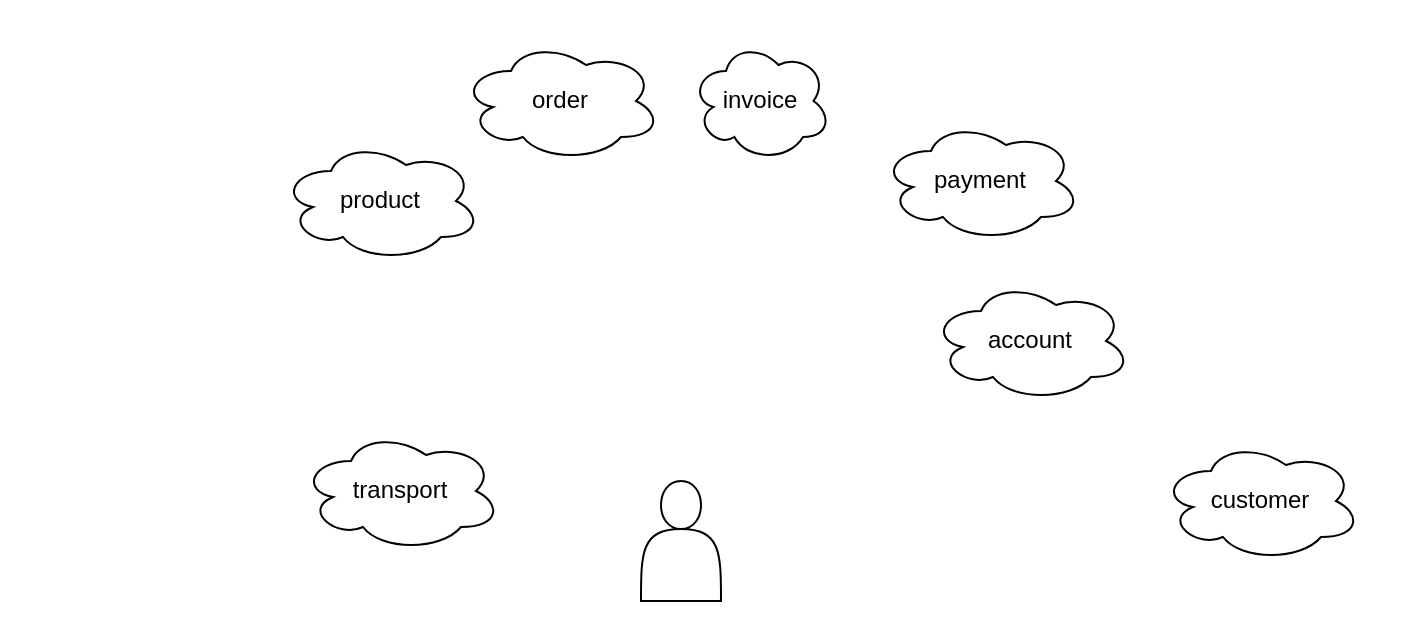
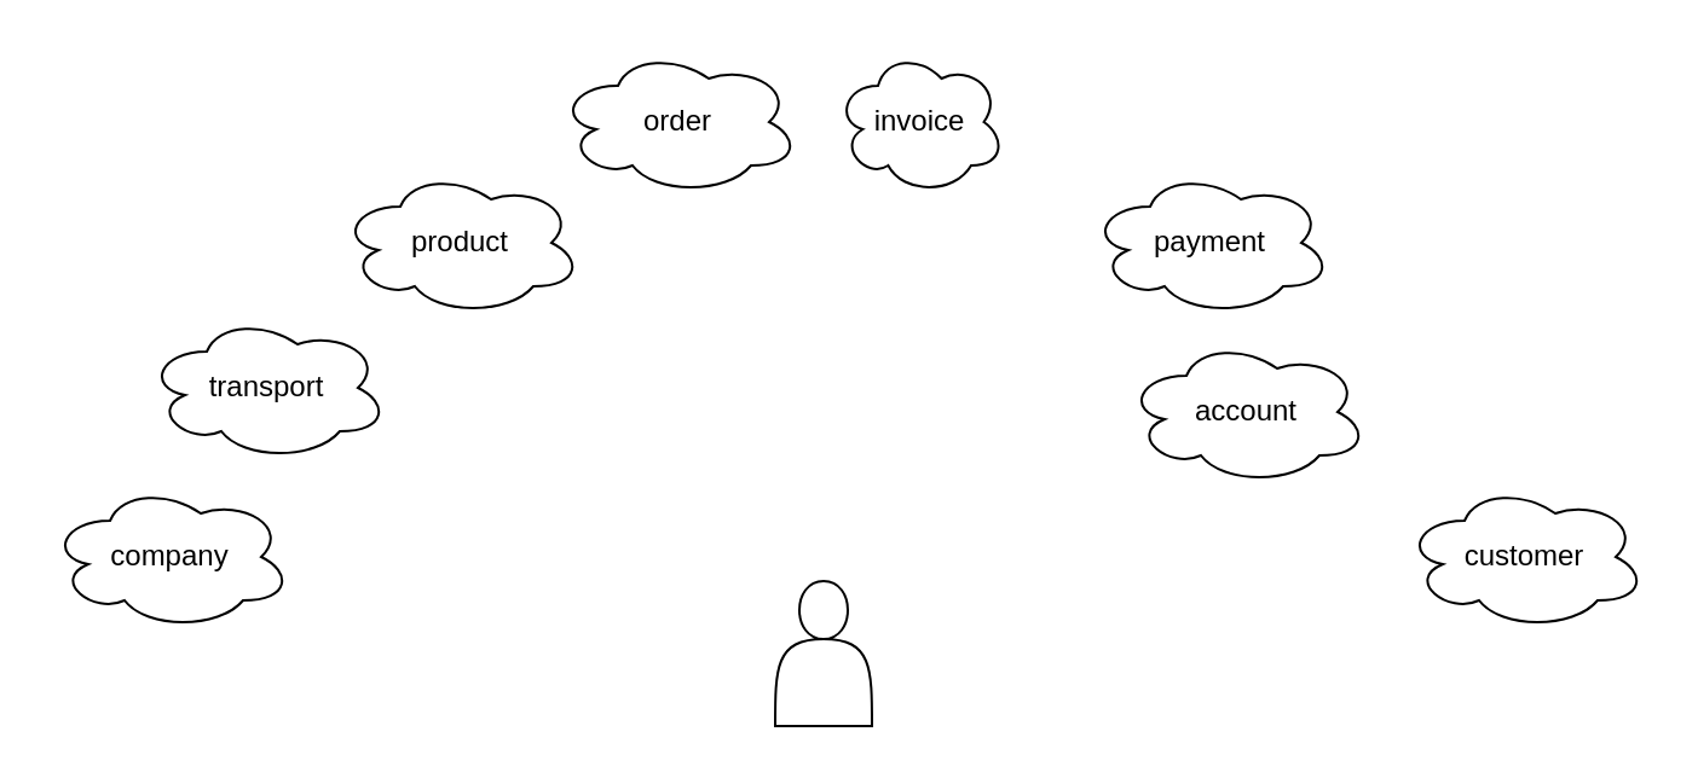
- <mxCell id="3" value="payment" style="ellipse;shape=cloud;whiteSpace=wrap;html=1;align=center;" vertex="1" parent="1"><mxGeometry x="440" y="60" width="100" height="60" as="geometry" /></mxCell>
+ <mxCell id="3" value="payment" style="ellipse;shape=cloud;whiteSpace=wrap;html=1;align=center;" vertex="1" parent="1"><mxGeometry x="450" y="70" width="100" height="60" as="geometry" /></mxCell>
+ <mxCell id="8" value="company" style="ellipse;shape=cloud;whiteSpace=wrap;html=1;align=center;" vertex="1" parent="1"><mxGeometry x="20" y="200" width="100" height="60" as="geometry" /></mxCell>
- <mxCell id="7" value="transport" style="ellipse;shape=cloud;whiteSpace=wrap;html=1;align=center;" vertex="1" parent="1"><mxGeometry x="150" y="215" width="100" height="60" as="geometry" /></mxCell>
+ <mxCell id="7" value="transport" style="ellipse;shape=cloud;whiteSpace=wrap;html=1;align=center;" vertex="1" parent="1"><mxGeometry x="60" y="130" width="100" height="60" as="geometry" /></mxCell>
- <mxCell id="9" value="customer" style="ellipse;shape=cloud;whiteSpace=wrap;html=1;align=center;" vertex="1" parent="1"><mxGeometry x="580" y="220" width="100" height="60" as="geometry" /></mxCell>
+ <mxCell id="9" value="customer" style="ellipse;shape=cloud;whiteSpace=wrap;html=1;align=center;" vertex="1" parent="1"><mxGeometry x="580" y="200" width="100" height="60" as="geometry" /></mxCell>
